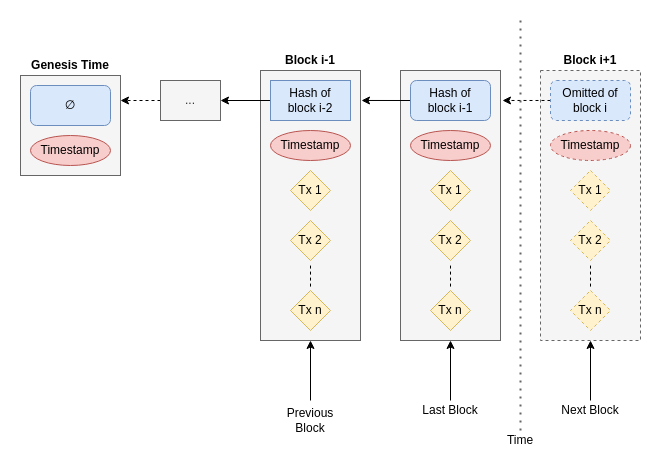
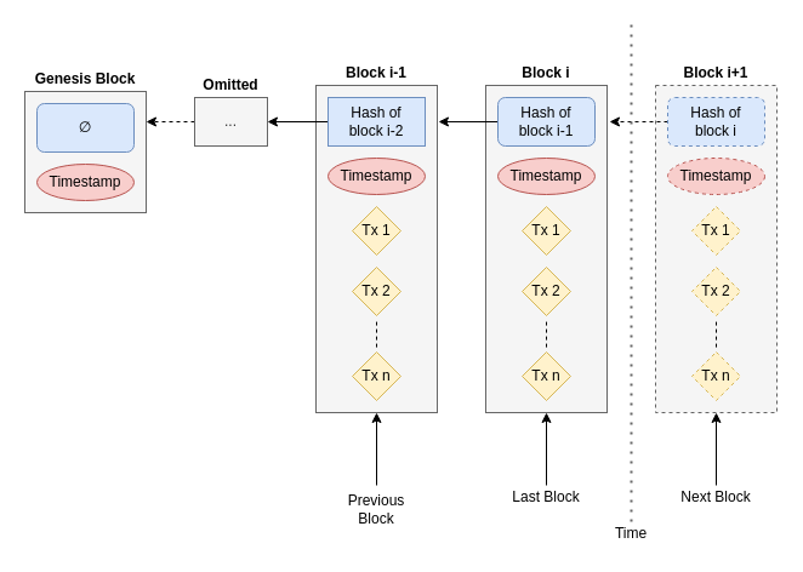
+ <mxCell id="12" value="Block i" style="text;html=1;strokeColor=none;fillColor=none;align=center;verticalAlign=middle;whiteSpace=wrap;rounded=0;fontStyle=1" vertex="1" parent="1"><mxGeometry x="400" y="50" width="100" height="20" as="geometry" /></mxCell>
- <mxCell id="30" value="Genesis Time" style="text;html=1;strokeColor=none;fillColor=none;align=center;verticalAlign=middle;whiteSpace=wrap;rounded=0;fontStyle=1" vertex="1" parent="1"><mxGeometry x="20" y="55" width="100" height="20" as="geometry" /></mxCell>
+ <mxCell id="30" value="Genesis Block" style="text;html=1;strokeColor=none;fillColor=none;align=center;verticalAlign=middle;whiteSpace=wrap;rounded=0;fontStyle=1" vertex="1" parent="1"><mxGeometry x="20" y="55" width="100" height="20" as="geometry" /></mxCell>
+ <mxCell id="35" value="Omitted" style="text;html=1;strokeColor=none;fillColor=none;align=center;verticalAlign=middle;whiteSpace=wrap;rounded=0;fontStyle=1" vertex="1" parent="1"><mxGeometry x="160" y="60" width="60" height="20" as="geometry" /></mxCell>
- <mxCell id="23" value="Omitted of &lt;br&gt;block i" style="rounded=1;whiteSpace=wrap;html=1;fillColor=#dae8fc;strokeColor=#6c8ebf;dashed=1;" vertex="1" parent="1"><mxGeometry x="550" y="80" width="80" height="40" as="geometry" /></mxCell>
+ <mxCell id="23" value="Hash of &lt;br&gt;block i" style="rounded=1;whiteSpace=wrap;html=1;fillColor=#dae8fc;strokeColor=#6c8ebf;dashed=1;" vertex="1" parent="1"><mxGeometry x="550" y="80" width="80" height="40" as="geometry" /></mxCell>
